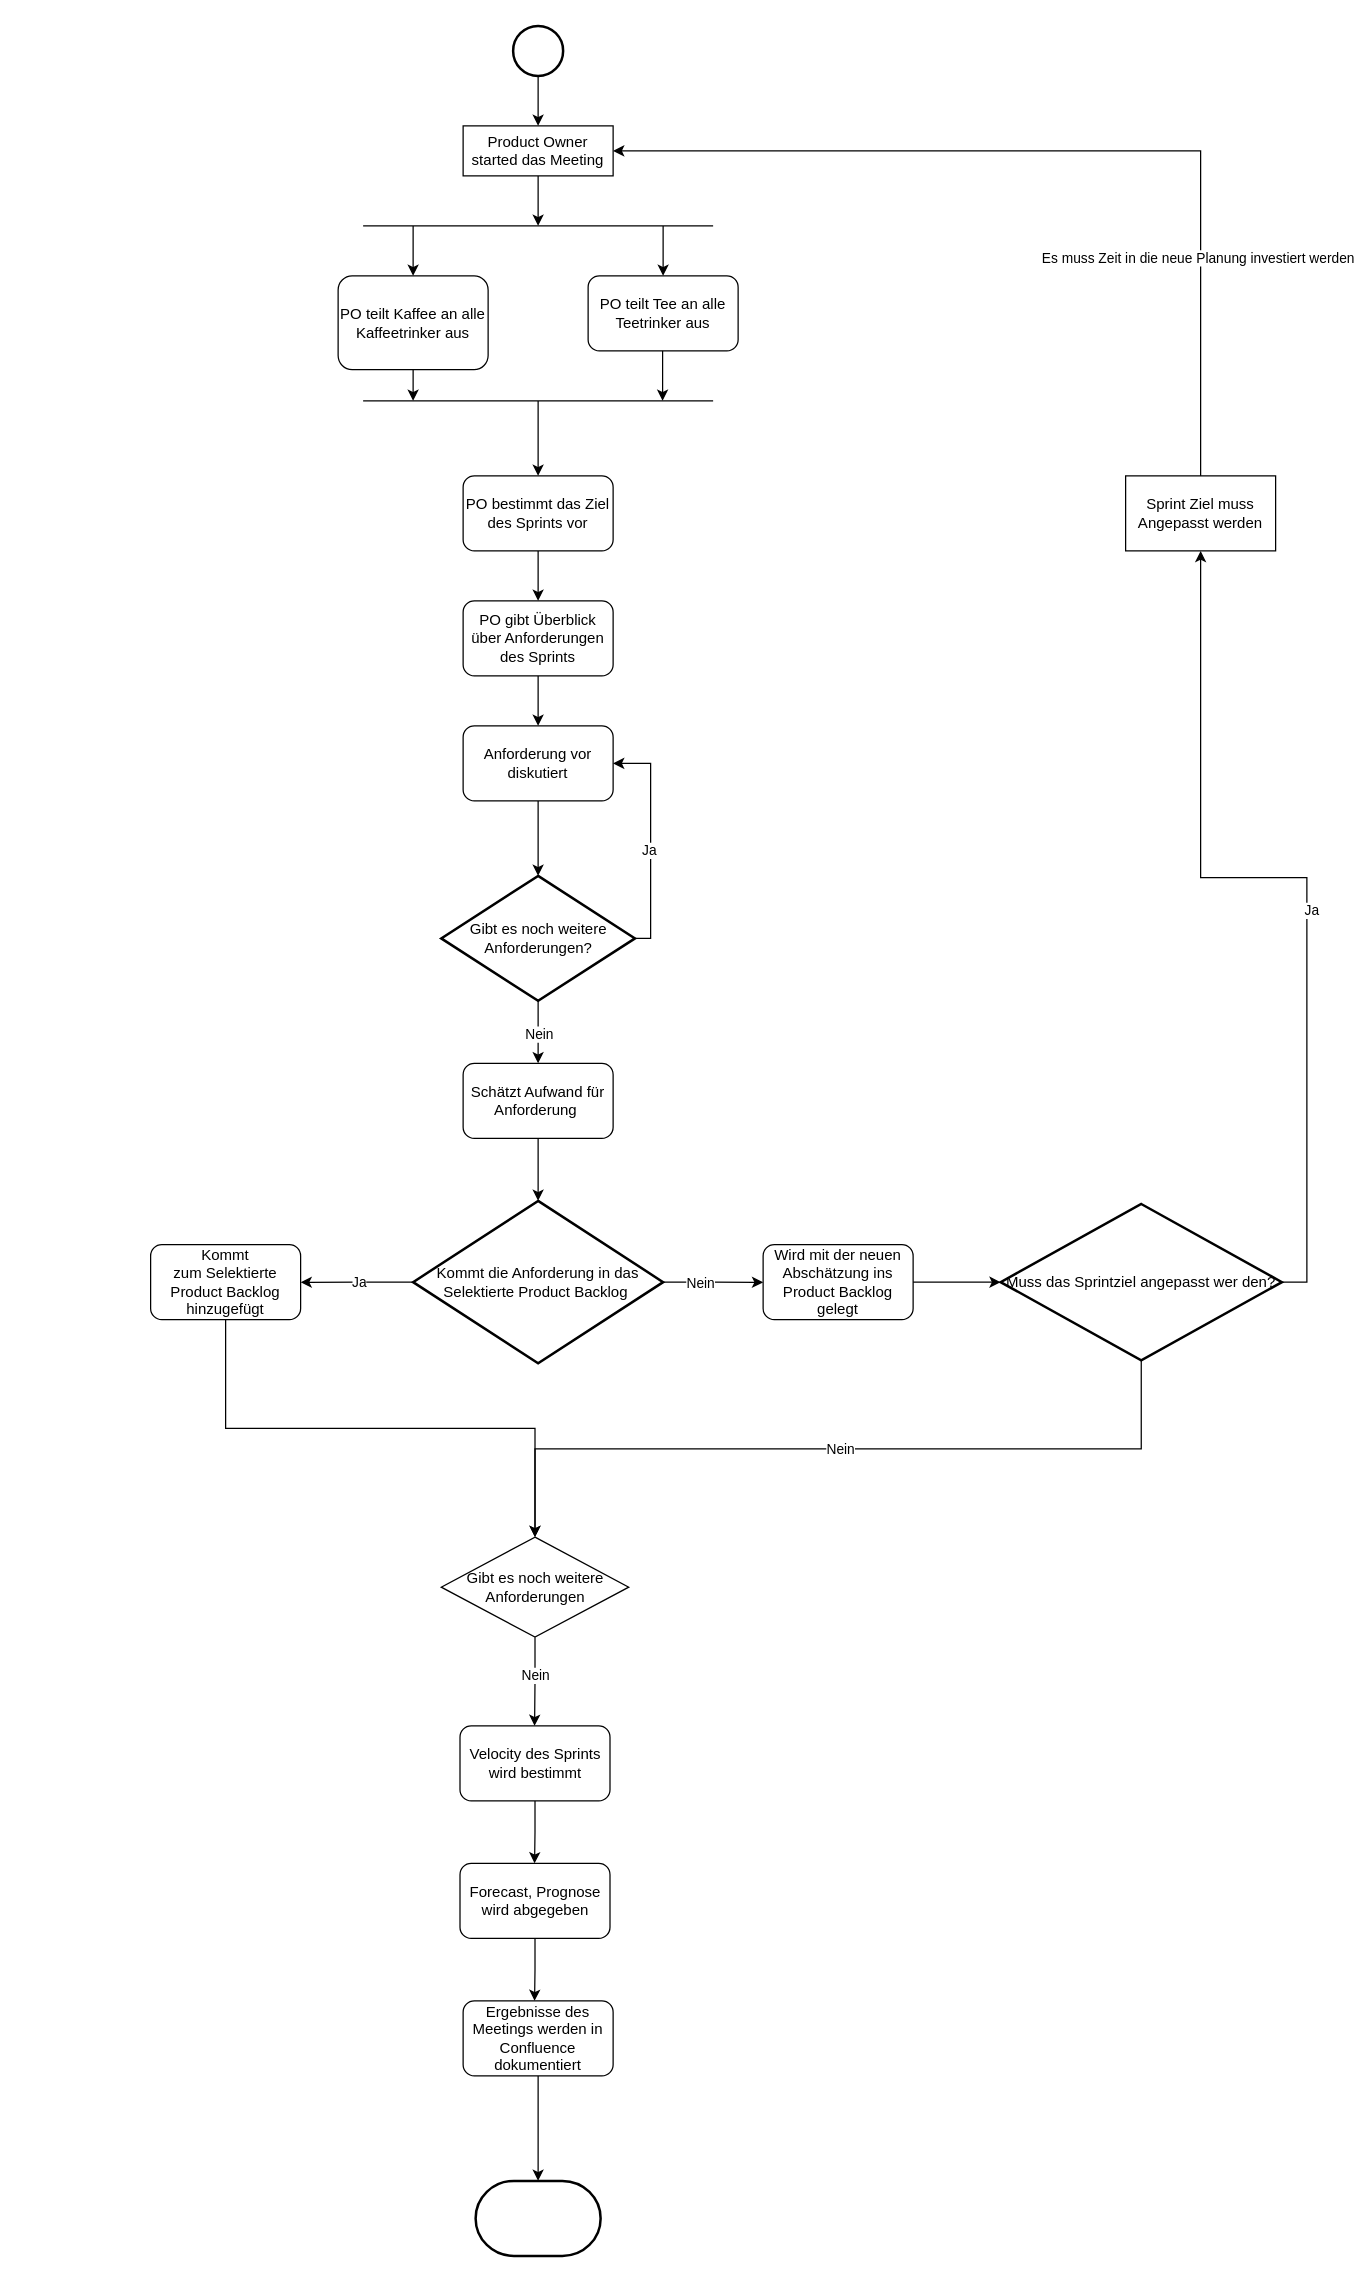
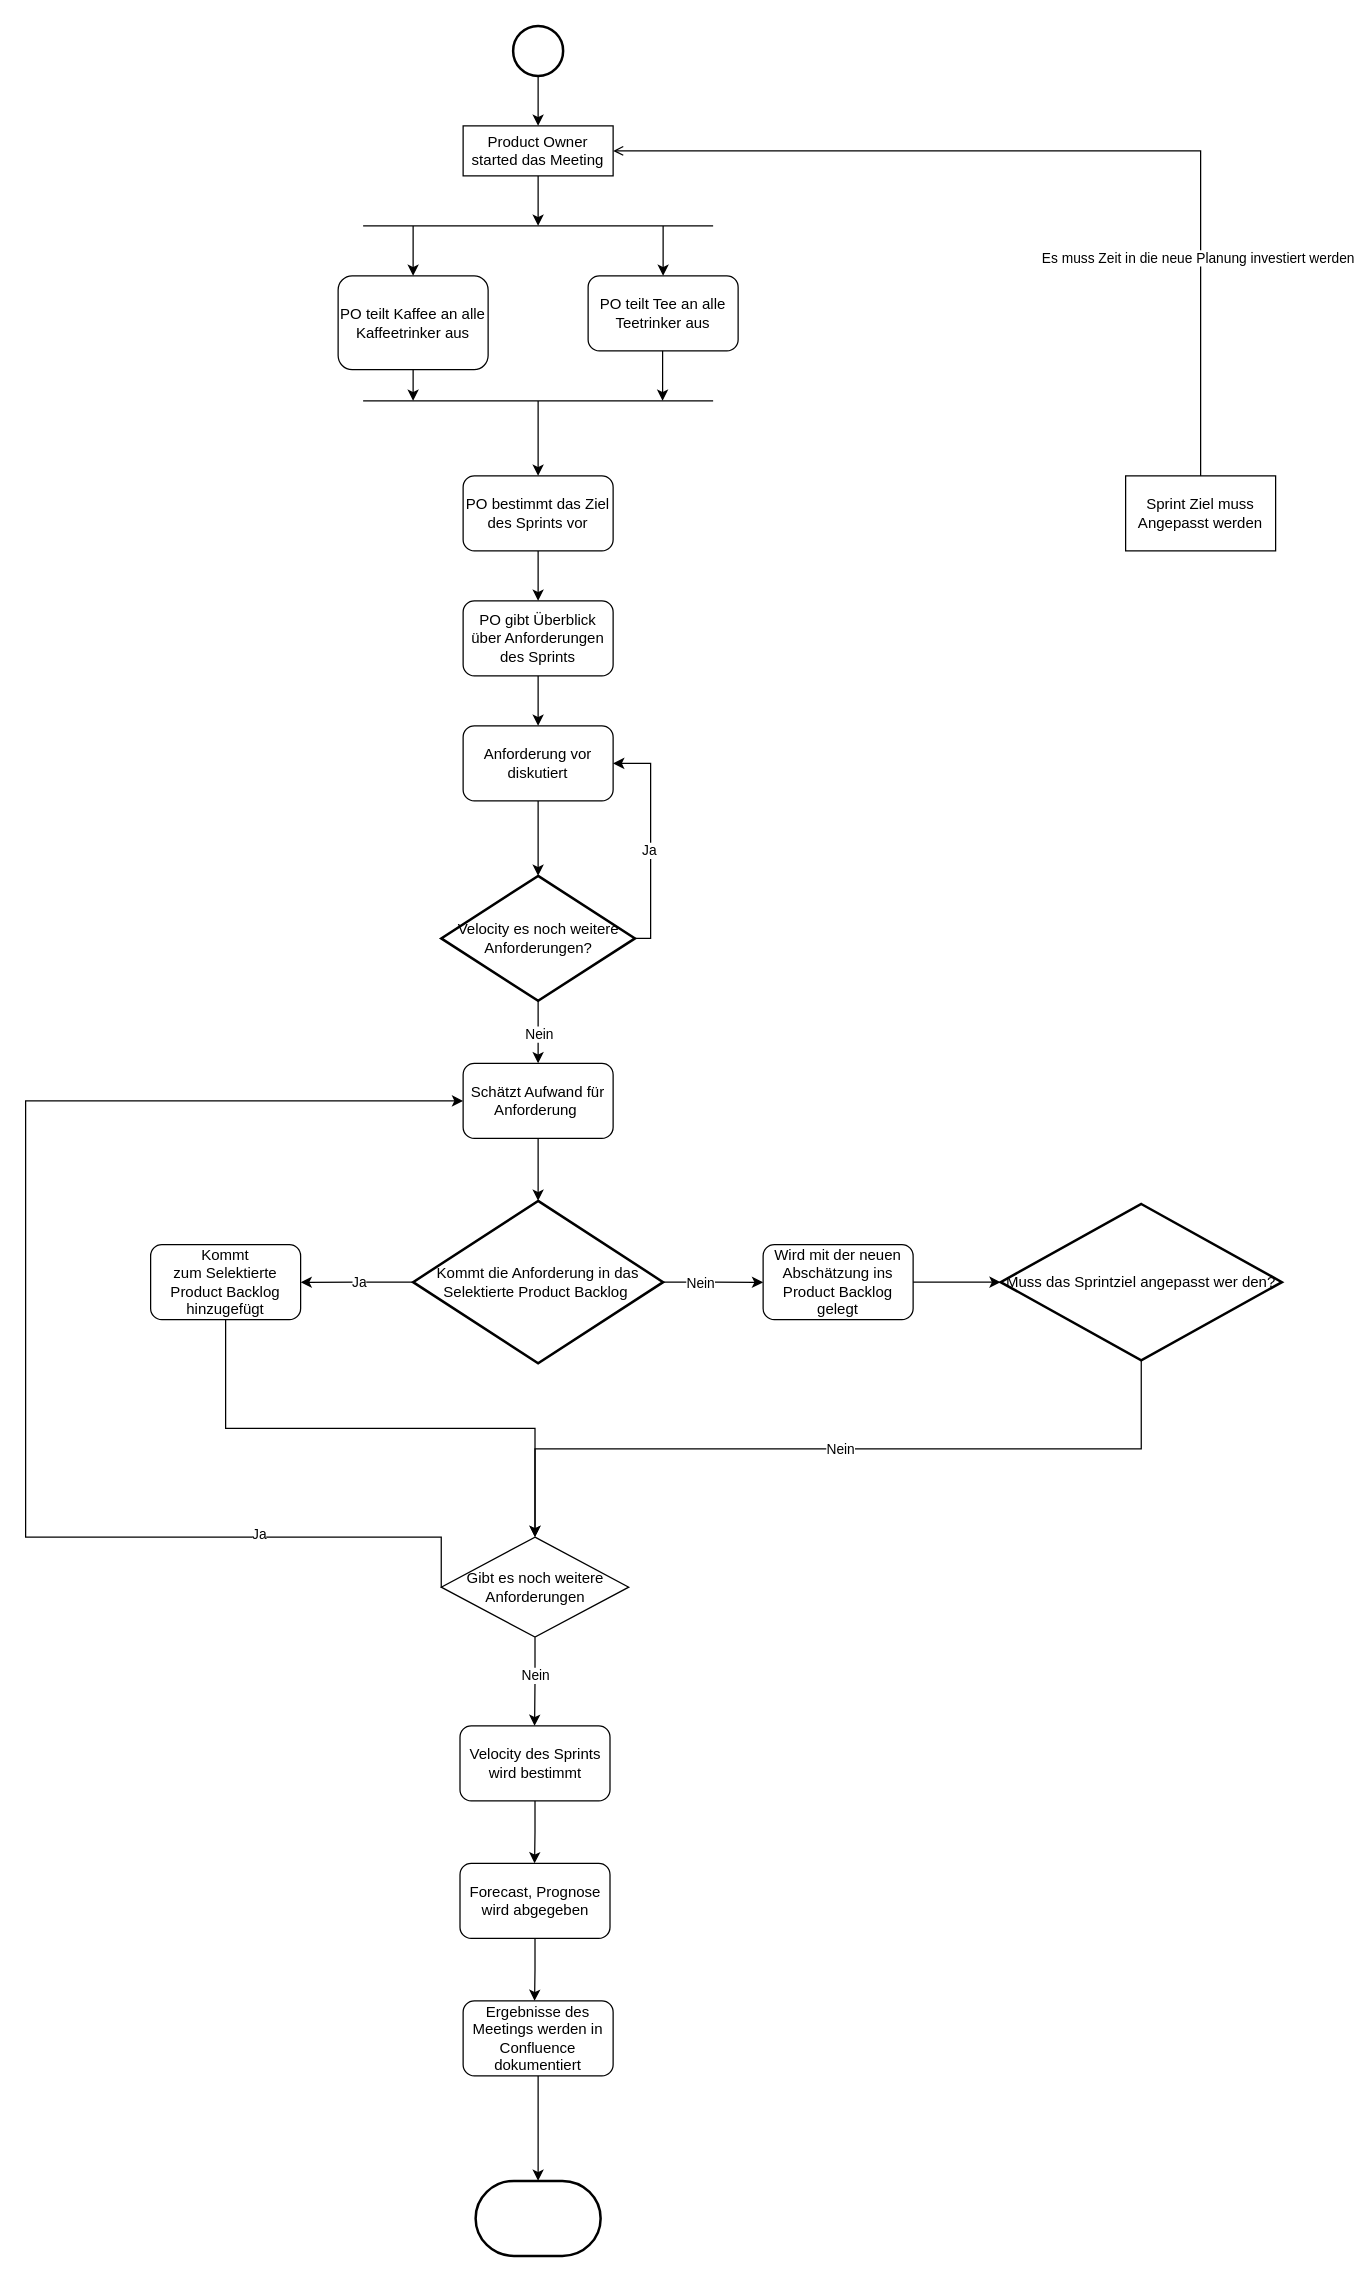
- <mxCell id="47" style="edgeStyle=orthogonalEdgeStyle;rounded=0;orthogonalLoop=1;jettySize=auto;html=1;exitX=0.5;exitY=0;exitDx=0;exitDy=0;entryX=1;entryY=0.5;entryDx=0;entryDy=0;" edge="1" parent="1" source="49" target="2"><mxGeometry relative="1" as="geometry" /></mxCell>
+ <mxCell id="47" style="edgeStyle=orthogonalEdgeStyle;rounded=0;orthogonalLoop=1;jettySize=auto;html=1;exitX=0.5;exitY=0;exitDx=0;exitDy=0;entryX=1;entryY=0.5;entryDx=0;entryDy=0;endArrow=open;" edge="1" parent="1" source="49" target="2"><mxGeometry relative="1" as="geometry" /></mxCell>
- <mxCell id="36" style="edgeStyle=orthogonalEdgeStyle;rounded=0;orthogonalLoop=1;jettySize=auto;html=1;exitX=1;exitY=0.5;exitDx=0;exitDy=0;exitPerimeter=0;" edge="1" parent="1" source="40" target="49"><mxGeometry relative="1" as="geometry"><mxPoint x="910" y="440.833" as="targetPoint" /></mxGeometry></mxCell>
- <mxCell id="37" value="Ja" style="edgeLabel;html=1;align=center;verticalAlign=middle;resizable=0;points=[];" vertex="1" connectable="0" parent="36"><mxGeometry x="-0.077" y="-3" relative="1" as="geometry"><mxPoint as="offset" /></mxGeometry></mxCell>
- <mxCell id="22" value="Gibt es noch weitere Anforderungen?" style="strokeWidth=2;html=1;shape=mxgraph.flowchart.decision;whiteSpace=wrap;" vertex="1" parent="1"><mxGeometry x="352.5" y="700" width="155" height="100" as="geometry" /></mxCell>
+ <mxCell id="22" value="Velocity es noch weitere Anforderungen?" style="strokeWidth=2;html=1;shape=mxgraph.flowchart.decision;whiteSpace=wrap;" vertex="1" parent="1"><mxGeometry x="352.5" y="700" width="155" height="100" as="geometry" /></mxCell>
+ <mxCell id="42" style="edgeStyle=orthogonalEdgeStyle;rounded=0;orthogonalLoop=1;jettySize=auto;html=1;exitX=0;exitY=0.5;exitDx=0;exitDy=0;entryX=0;entryY=0.5;entryDx=0;entryDy=0;" edge="1" parent="1" source="46" target="26"><mxGeometry relative="1" as="geometry"><Array as="points"><mxPoint x="20" y="1229" /><mxPoint x="20" y="880" /></Array></mxGeometry></mxCell>
+ <mxCell id="43" value="Ja" style="edgeLabel;html=1;align=center;verticalAlign=middle;resizable=0;points=[];" vertex="1" connectable="0" parent="42"><mxGeometry x="-0.652" y="-3" relative="1" as="geometry"><mxPoint as="offset" /></mxGeometry></mxCell>
